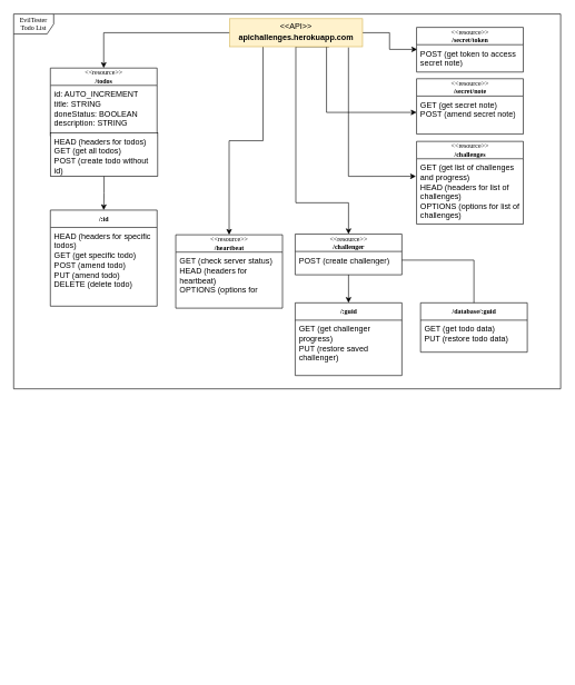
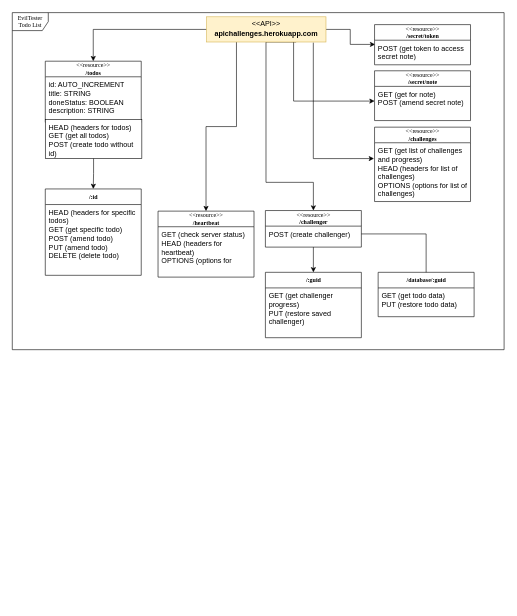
- <mxCell id="35" value="&lt;div&gt;GET (get secret note)&lt;br&gt;&lt;/div&gt;&lt;div&gt;POST (amend secret note)&lt;br&gt;&lt;/div&gt;" style="text;html=1;strokeColor=none;fillColor=none;align=left;verticalAlign=top;spacingLeft=4;spacingRight=4;whiteSpace=wrap;overflow=hidden;rotatable=0;points=[[0,0.5],[1,0.5]];portConstraint=eastwest;" vertex="1" parent="34"><mxGeometry y="26" width="160" height="49" as="geometry" /></mxCell>
+ <mxCell id="35" value="&lt;div&gt;GET (get for note)&lt;br&gt;&lt;/div&gt;&lt;div&gt;POST (amend secret note)&lt;br&gt;&lt;/div&gt;" style="text;html=1;strokeColor=none;fillColor=none;align=left;verticalAlign=top;spacingLeft=4;spacingRight=4;whiteSpace=wrap;overflow=hidden;rotatable=0;points=[[0,0.5],[1,0.5]];portConstraint=eastwest;" vertex="1" parent="34"><mxGeometry y="26" width="160" height="49" as="geometry" /></mxCell>
